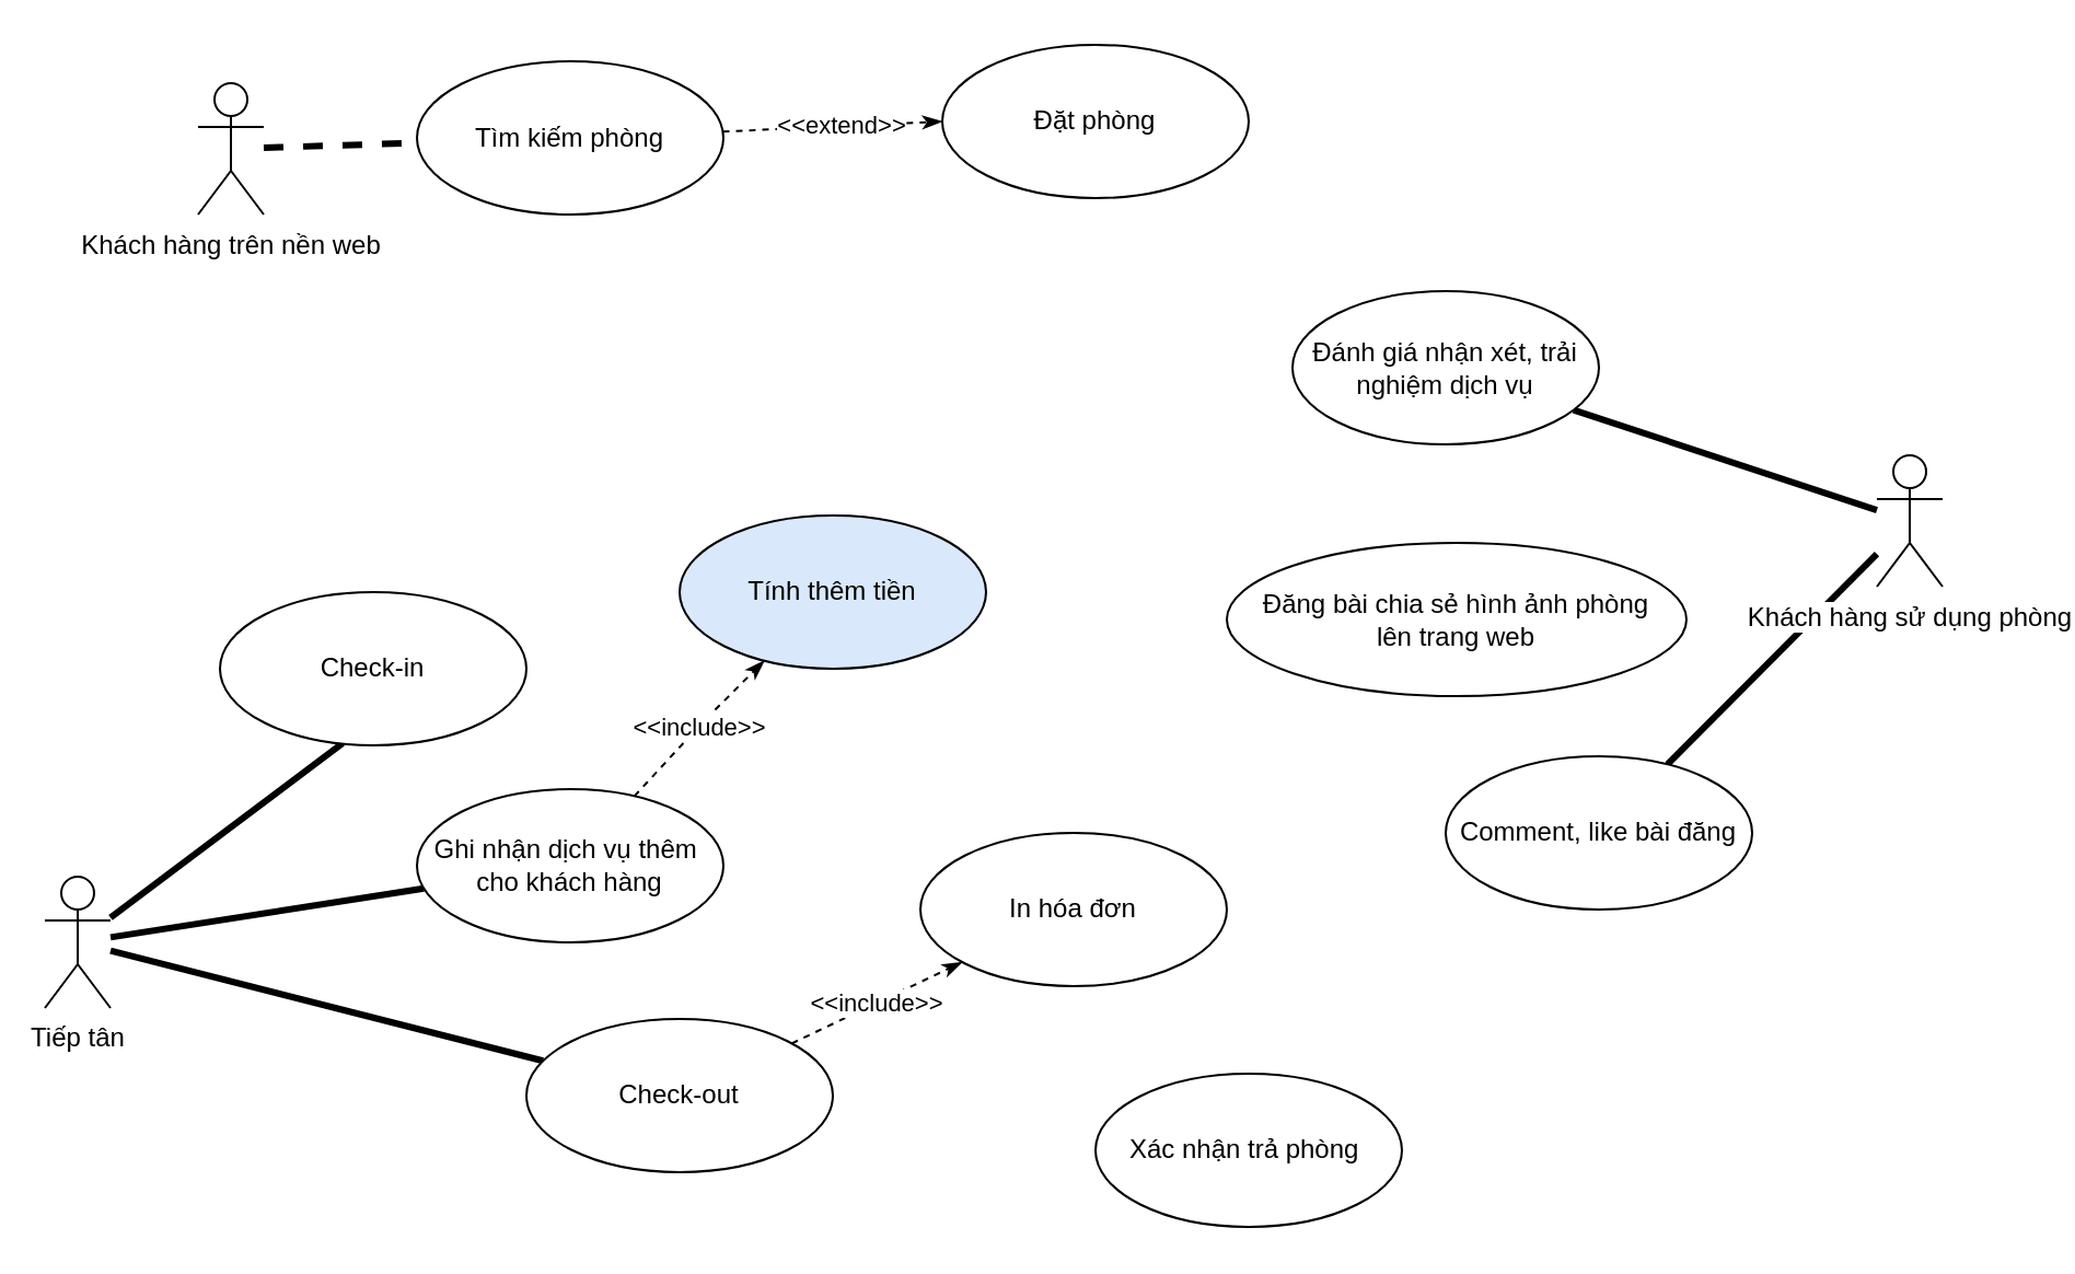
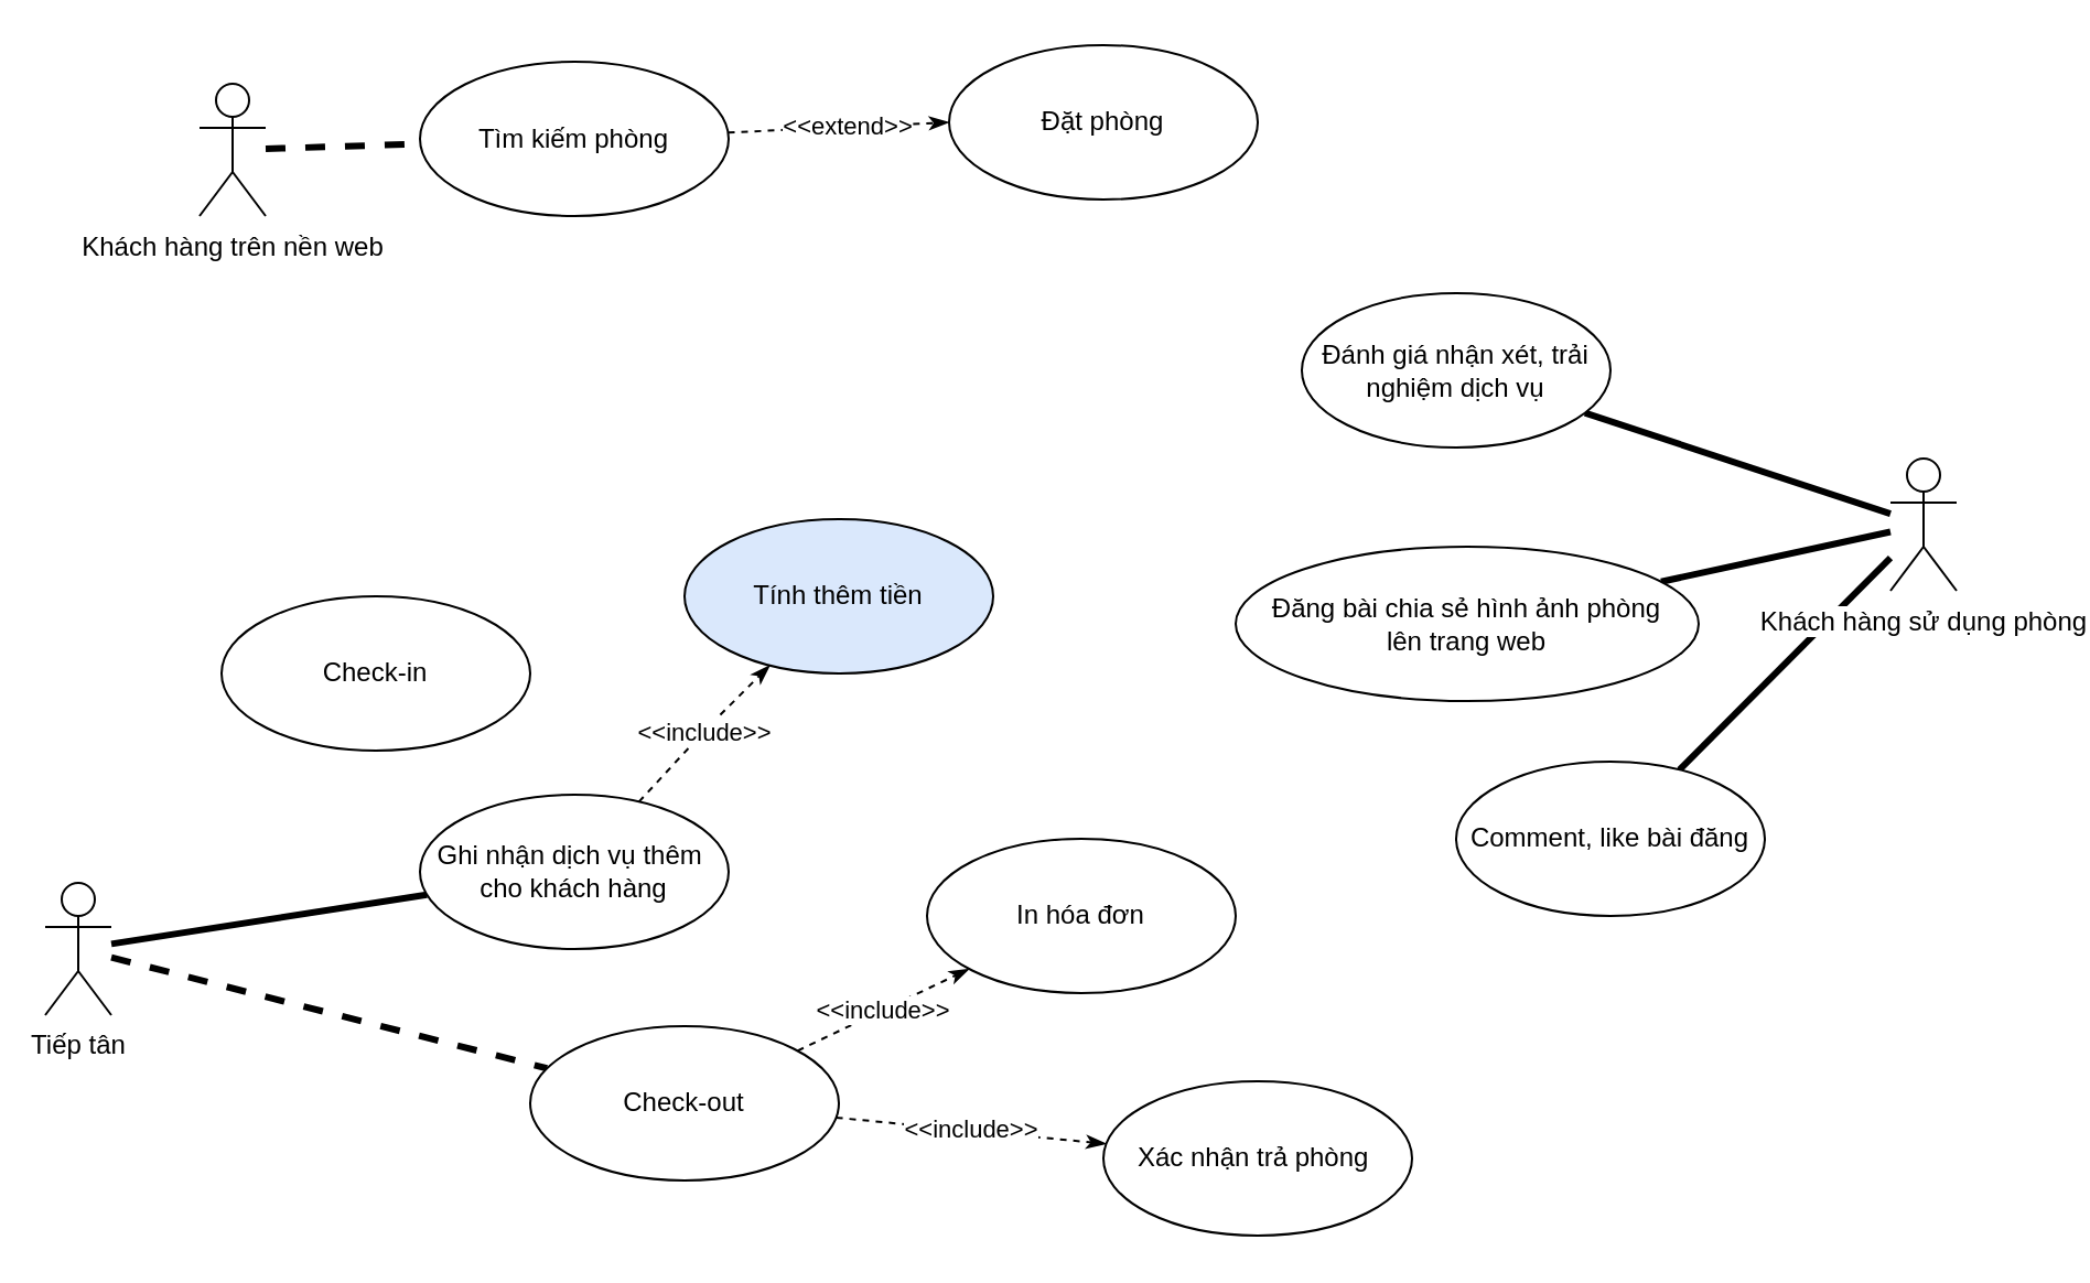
+ <mxCell id="9" style="edgeStyle=none;rounded=0;orthogonalLoop=1;jettySize=auto;html=1;endArrow=none;endFill=0;strokeWidth=3;" parent="1" source="11" target="25" edge="1"><mxGeometry relative="1" as="geometry" /></mxCell>
- <mxCell id="2" style="edgeStyle=none;rounded=0;orthogonalLoop=1;jettySize=auto;html=1;entryX=0.4;entryY=0.986;entryDx=0;entryDy=0;entryPerimeter=0;endArrow=none;endFill=0;strokeWidth=3;" parent="1" source="5" target="15" edge="1"><mxGeometry relative="1" as="geometry" /></mxCell>
- <mxCell id="4" style="edgeStyle=none;rounded=0;orthogonalLoop=1;jettySize=auto;html=1;endArrow=none;endFill=0;strokeWidth=3;" parent="1" source="5" target="21" edge="1"><mxGeometry relative="1" as="geometry" /></mxCell>
+ <mxCell id="4" style="edgeStyle=none;rounded=0;orthogonalLoop=1;jettySize=auto;html=1;endArrow=none;endFill=0;strokeWidth=3;dashed=1;" parent="1" source="5" target="21" edge="1"><mxGeometry relative="1" as="geometry" /></mxCell>
+ <mxCell id="20" value="&amp;lt;&amp;lt;include&amp;gt;&amp;gt;" style="edgeStyle=none;rounded=0;orthogonalLoop=1;jettySize=auto;html=1;dashed=1;endArrow=classicThin;endFill=1;strokeWidth=1;" parent="1" source="21" target="23" edge="1"><mxGeometry relative="1" as="geometry" /></mxCell>
